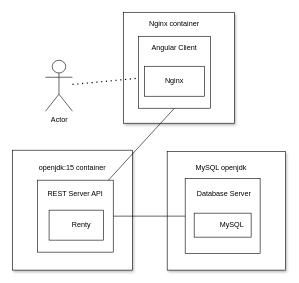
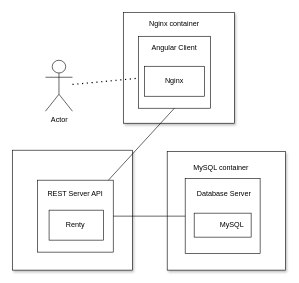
- <mxCell id="19" value="openjdk:15 container" style="text;html=1;strokeColor=none;fillColor=none;align=center;verticalAlign=middle;whiteSpace=wrap;rounded=0;shadow=1;" vertex="1" parent="1"><mxGeometry x="57" y="270" width="126" height="20" as="geometry" /></mxCell>
- <mxCell id="20" value="MySQL openjdk" style="text;html=1;strokeColor=none;fillColor=none;align=center;verticalAlign=middle;whiteSpace=wrap;rounded=0;shadow=1;" vertex="1" parent="1"><mxGeometry x="308" y="270" width="120" height="20" as="geometry" /></mxCell>
+ <mxCell id="20" value="MySQL container" style="text;html=1;strokeColor=none;fillColor=none;align=center;verticalAlign=middle;whiteSpace=wrap;rounded=0;shadow=1;" vertex="1" parent="1"><mxGeometry x="308" y="270" width="120" height="20" as="geometry" /></mxCell>
- <mxCell id="15" value="Renty" style="text;html=1;strokeColor=none;fillColor=none;align=center;verticalAlign=middle;whiteSpace=wrap;rounded=0;" vertex="1" parent="1"><mxGeometry x="112" y="365" width="46" height="20" as="geometry" /></mxCell>
+ <mxCell id="15" value="Renty" style="text;html=1;strokeColor=none;fillColor=none;align=center;verticalAlign=middle;whiteSpace=wrap;rounded=0;" vertex="1" parent="1"><mxGeometry x="102" y="365" width="46" height="20" as="geometry" /></mxCell>
